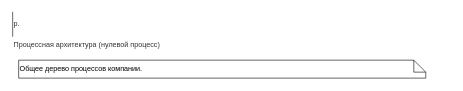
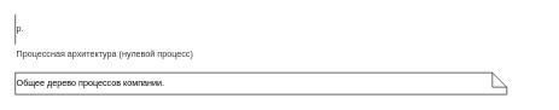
- <mxCell id="4" value="Общее дерево процессов компании.&lt;div&gt;&lt;br&gt;&lt;/div&gt;&lt;div&gt;&lt;br&gt;&lt;/div&gt;" style="shape=note;size=20;whiteSpace=wrap;html=1;align=left;verticalAlign=top;" parent="1" vertex="1"><mxGeometry x="30" y="100" width="680" height="30" as="geometry" /></mxCell>
+ <mxCell id="4" value="Общее дерево процессов компании.&lt;div&gt;&lt;br&gt;&lt;/div&gt;&lt;div&gt;&lt;br&gt;&lt;/div&gt;" style="shape=note;size=20;whiteSpace=wrap;html=1;align=left;verticalAlign=top;" parent="1" vertex="1"><mxGeometry x="20" y="100" width="680" height="30" as="geometry" /></mxCell>
